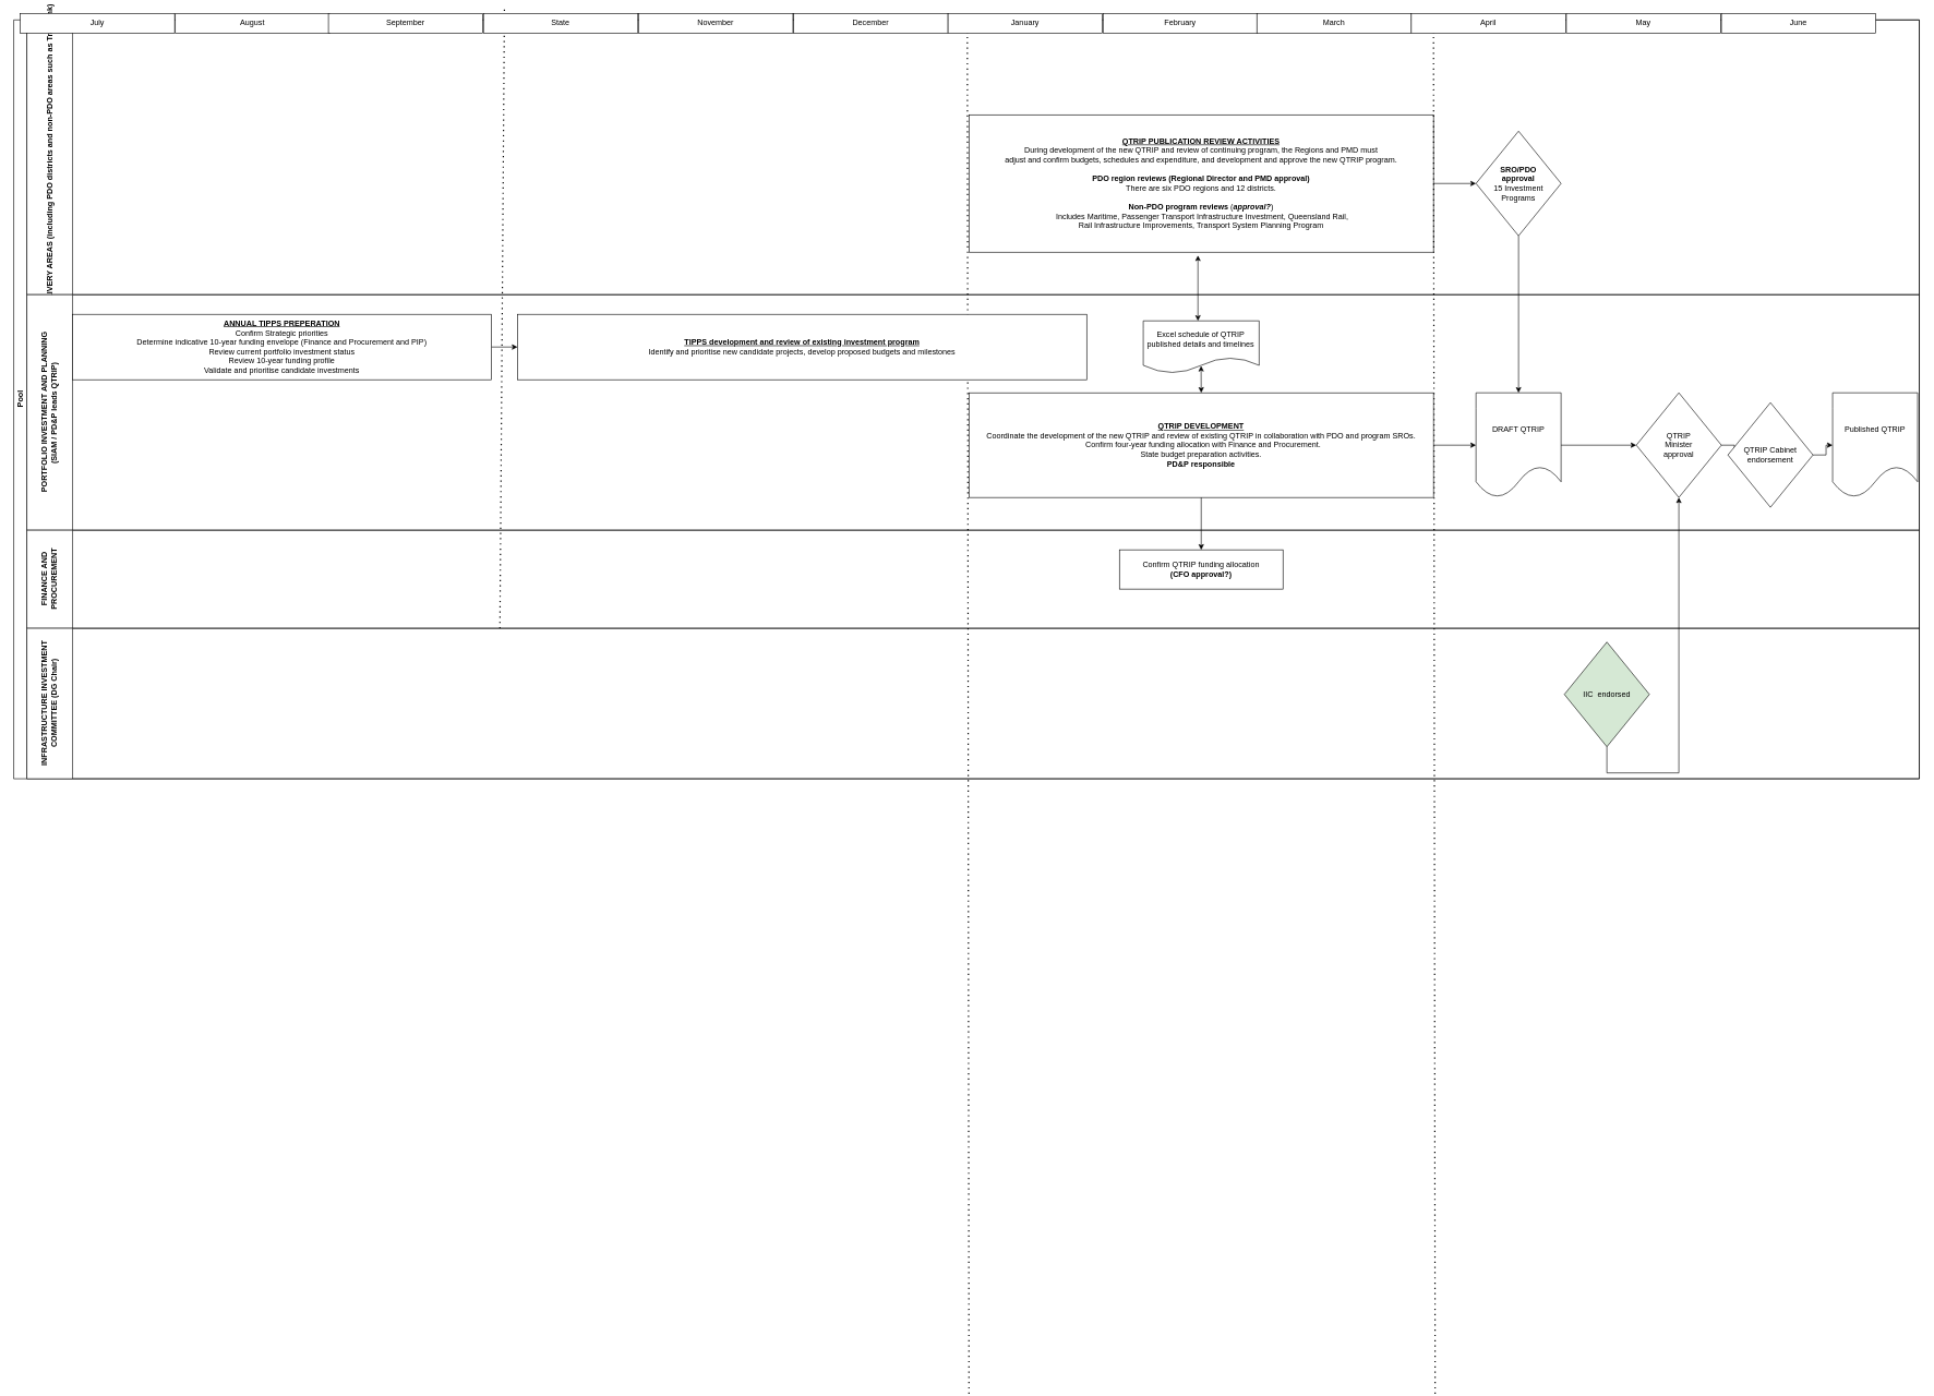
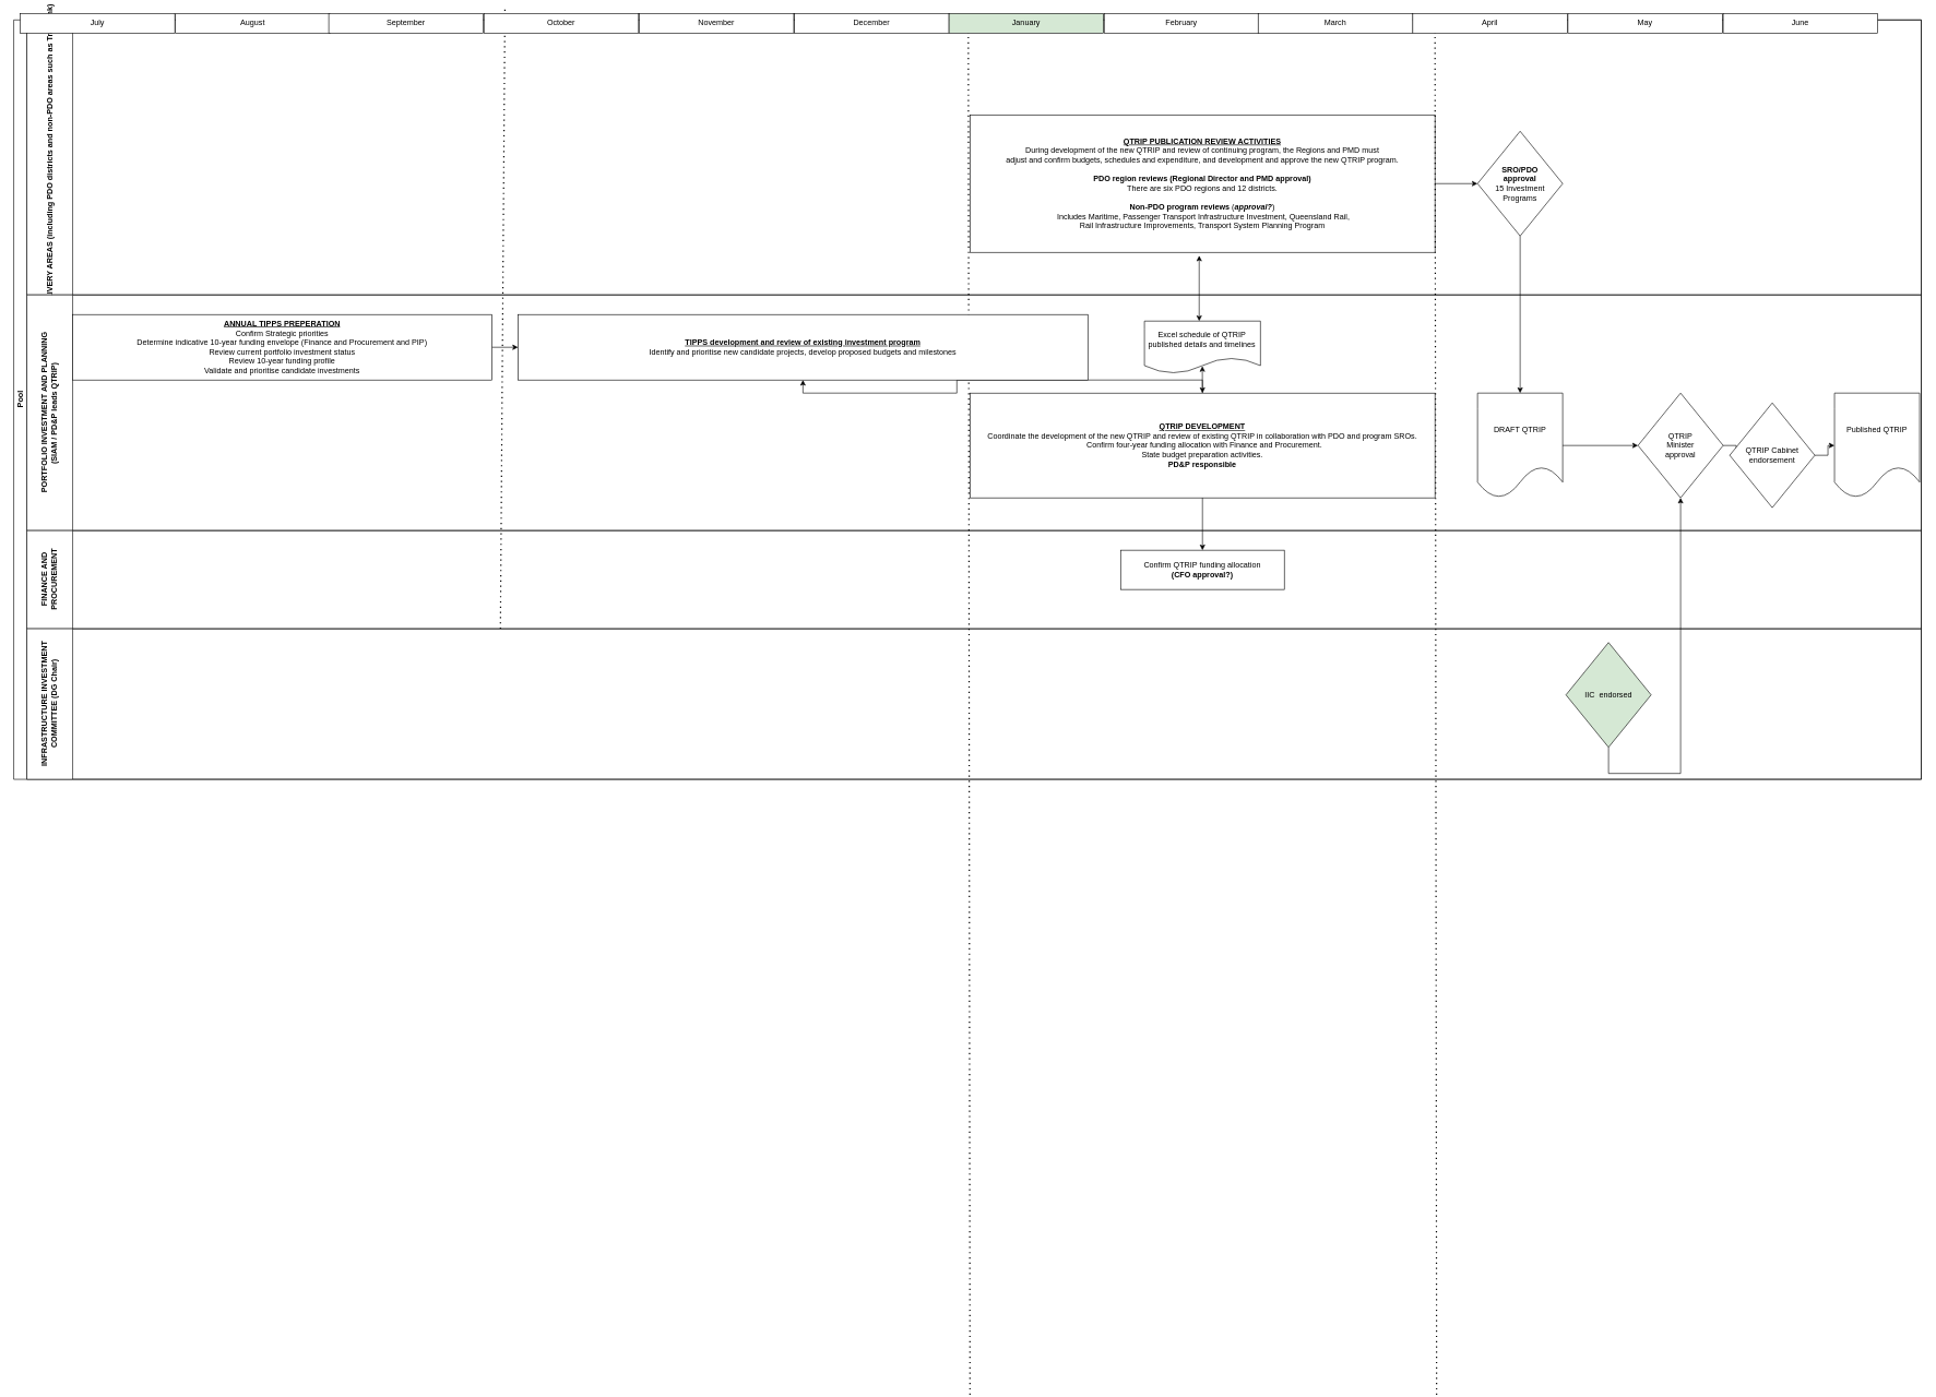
- <mxCell id="34" value="State" style="rounded=0;whiteSpace=wrap;html=1;fontFamily=Helvetica;fontSize=12;fontColor=#000000;align=center;" parent="1" vertex="1"><mxGeometry x="738" y="20" width="236" height="30" as="geometry" /></mxCell>
+ <mxCell id="34" value="October" style="rounded=0;whiteSpace=wrap;html=1;fontFamily=Helvetica;fontSize=12;fontColor=#000000;align=center;" parent="1" vertex="1"><mxGeometry x="738" y="20" width="236" height="30" as="geometry" /></mxCell>
- <mxCell id="39" value="January" style="rounded=0;whiteSpace=wrap;html=1;fontFamily=Helvetica;fontSize=12;fontColor=#000000;align=center;" parent="1" vertex="1"><mxGeometry x="1448" y="20" width="236" height="30" as="geometry" /></mxCell>
+ <mxCell id="39" value="January" style="rounded=0;whiteSpace=wrap;html=1;fontFamily=Helvetica;fontSize=12;fontColor=#000000;align=center;fillColor=#d5e8d4;" parent="1" vertex="1"><mxGeometry x="1448" y="20" width="236" height="30" as="geometry" /></mxCell>
- <mxCell id="11" value="" style="edgeStyle=orthogonalEdgeStyle;rounded=0;orthogonalLoop=1;jettySize=auto;html=1;" parent="10" source="12" target="14" edge="1"><mxGeometry relative="1" as="geometry" /></mxCell>
+ <mxCell id="11" value="" style="edgeStyle=orthogonalEdgeStyle;rounded=0;orthogonalLoop=1;jettySize=auto;html=1;" parent="10" source="12" target="23" edge="1"><mxGeometry relative="1" as="geometry" /></mxCell>
